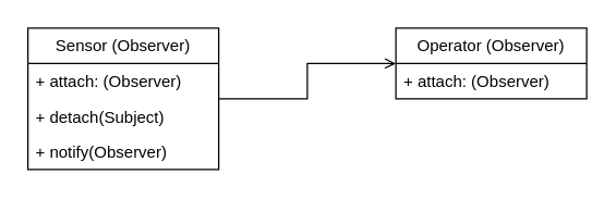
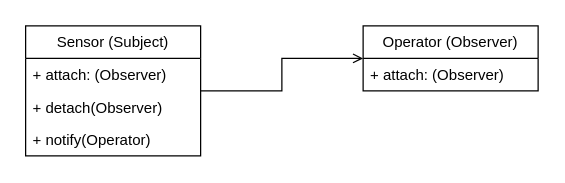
- <mxCell id="3" value="Sensor (Observer)" style="swimlane;fontStyle=0;childLayout=stackLayout;horizontal=1;startSize=26;fillColor=none;horizontalStack=0;resizeParent=1;resizeParentMax=0;resizeLast=0;collapsible=1;marginBottom=0;whiteSpace=wrap;html=1;" vertex="1" parent="1"><mxGeometry x="20" y="20" width="140" height="104" as="geometry" /></mxCell>
+ <mxCell id="3" value="Sensor (Subject)" style="swimlane;fontStyle=0;childLayout=stackLayout;horizontal=1;startSize=26;fillColor=none;horizontalStack=0;resizeParent=1;resizeParentMax=0;resizeLast=0;collapsible=1;marginBottom=0;whiteSpace=wrap;html=1;" vertex="1" parent="1"><mxGeometry x="20" y="20" width="140" height="104" as="geometry" /></mxCell>
- <mxCell id="5" value="+ detach(Subject)" style="text;strokeColor=none;fillColor=none;align=left;verticalAlign=top;spacingLeft=4;spacingRight=4;overflow=hidden;rotatable=0;points=[[0,0.5],[1,0.5]];portConstraint=eastwest;whiteSpace=wrap;html=1;" vertex="1" parent="3"><mxGeometry y="52" width="140" height="26" as="geometry" /></mxCell>
+ <mxCell id="5" value="+ detach(Observer)" style="text;strokeColor=none;fillColor=none;align=left;verticalAlign=top;spacingLeft=4;spacingRight=4;overflow=hidden;rotatable=0;points=[[0,0.5],[1,0.5]];portConstraint=eastwest;whiteSpace=wrap;html=1;" vertex="1" parent="3"><mxGeometry y="52" width="140" height="26" as="geometry" /></mxCell>
- <mxCell id="6" value="+ notify(Observer)" style="text;strokeColor=none;fillColor=none;align=left;verticalAlign=top;spacingLeft=4;spacingRight=4;overflow=hidden;rotatable=0;points=[[0,0.5],[1,0.5]];portConstraint=eastwest;whiteSpace=wrap;html=1;" vertex="1" parent="3"><mxGeometry y="78" width="140" height="26" as="geometry" /></mxCell>
+ <mxCell id="6" value="+ notify(Operator)" style="text;strokeColor=none;fillColor=none;align=left;verticalAlign=top;spacingLeft=4;spacingRight=4;overflow=hidden;rotatable=0;points=[[0,0.5],[1,0.5]];portConstraint=eastwest;whiteSpace=wrap;html=1;" vertex="1" parent="3"><mxGeometry y="78" width="140" height="26" as="geometry" /></mxCell>
